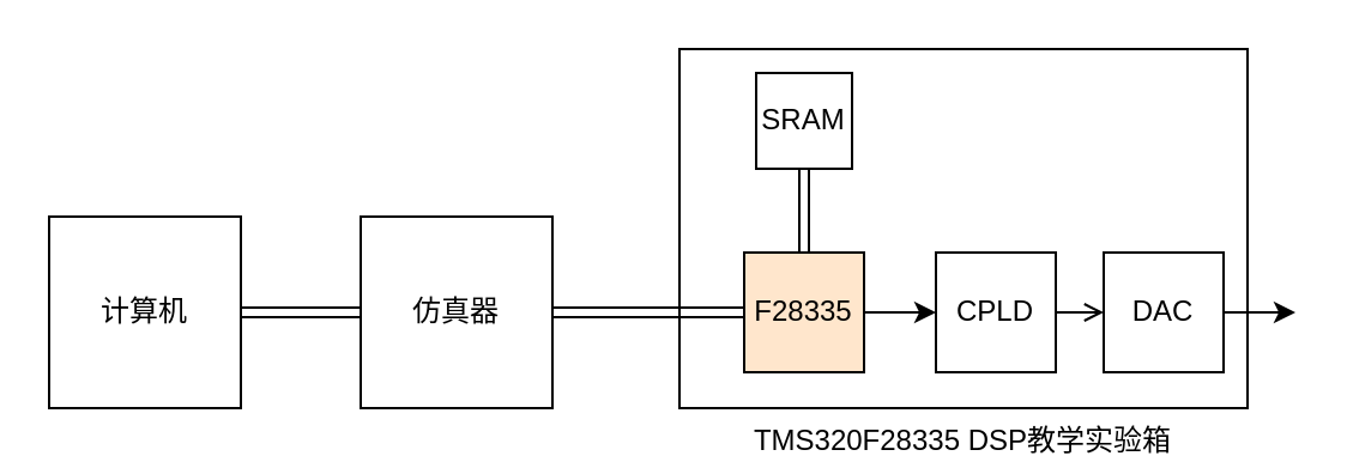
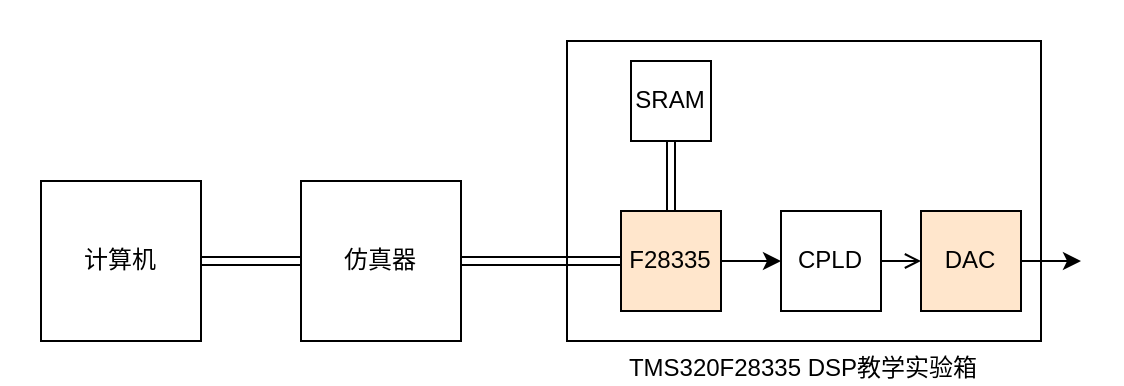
- <mxCell id="13" value="DAC" style="whiteSpace=wrap;html=1;aspect=fixed;" vertex="1" parent="1"><mxGeometry x="460" y="105" width="50" height="50" as="geometry" /></mxCell>
+ <mxCell id="13" value="DAC" style="whiteSpace=wrap;html=1;aspect=fixed;fillColor=#ffe6cc;" vertex="1" parent="1"><mxGeometry x="460" y="105" width="50" height="50" as="geometry" /></mxCell>
